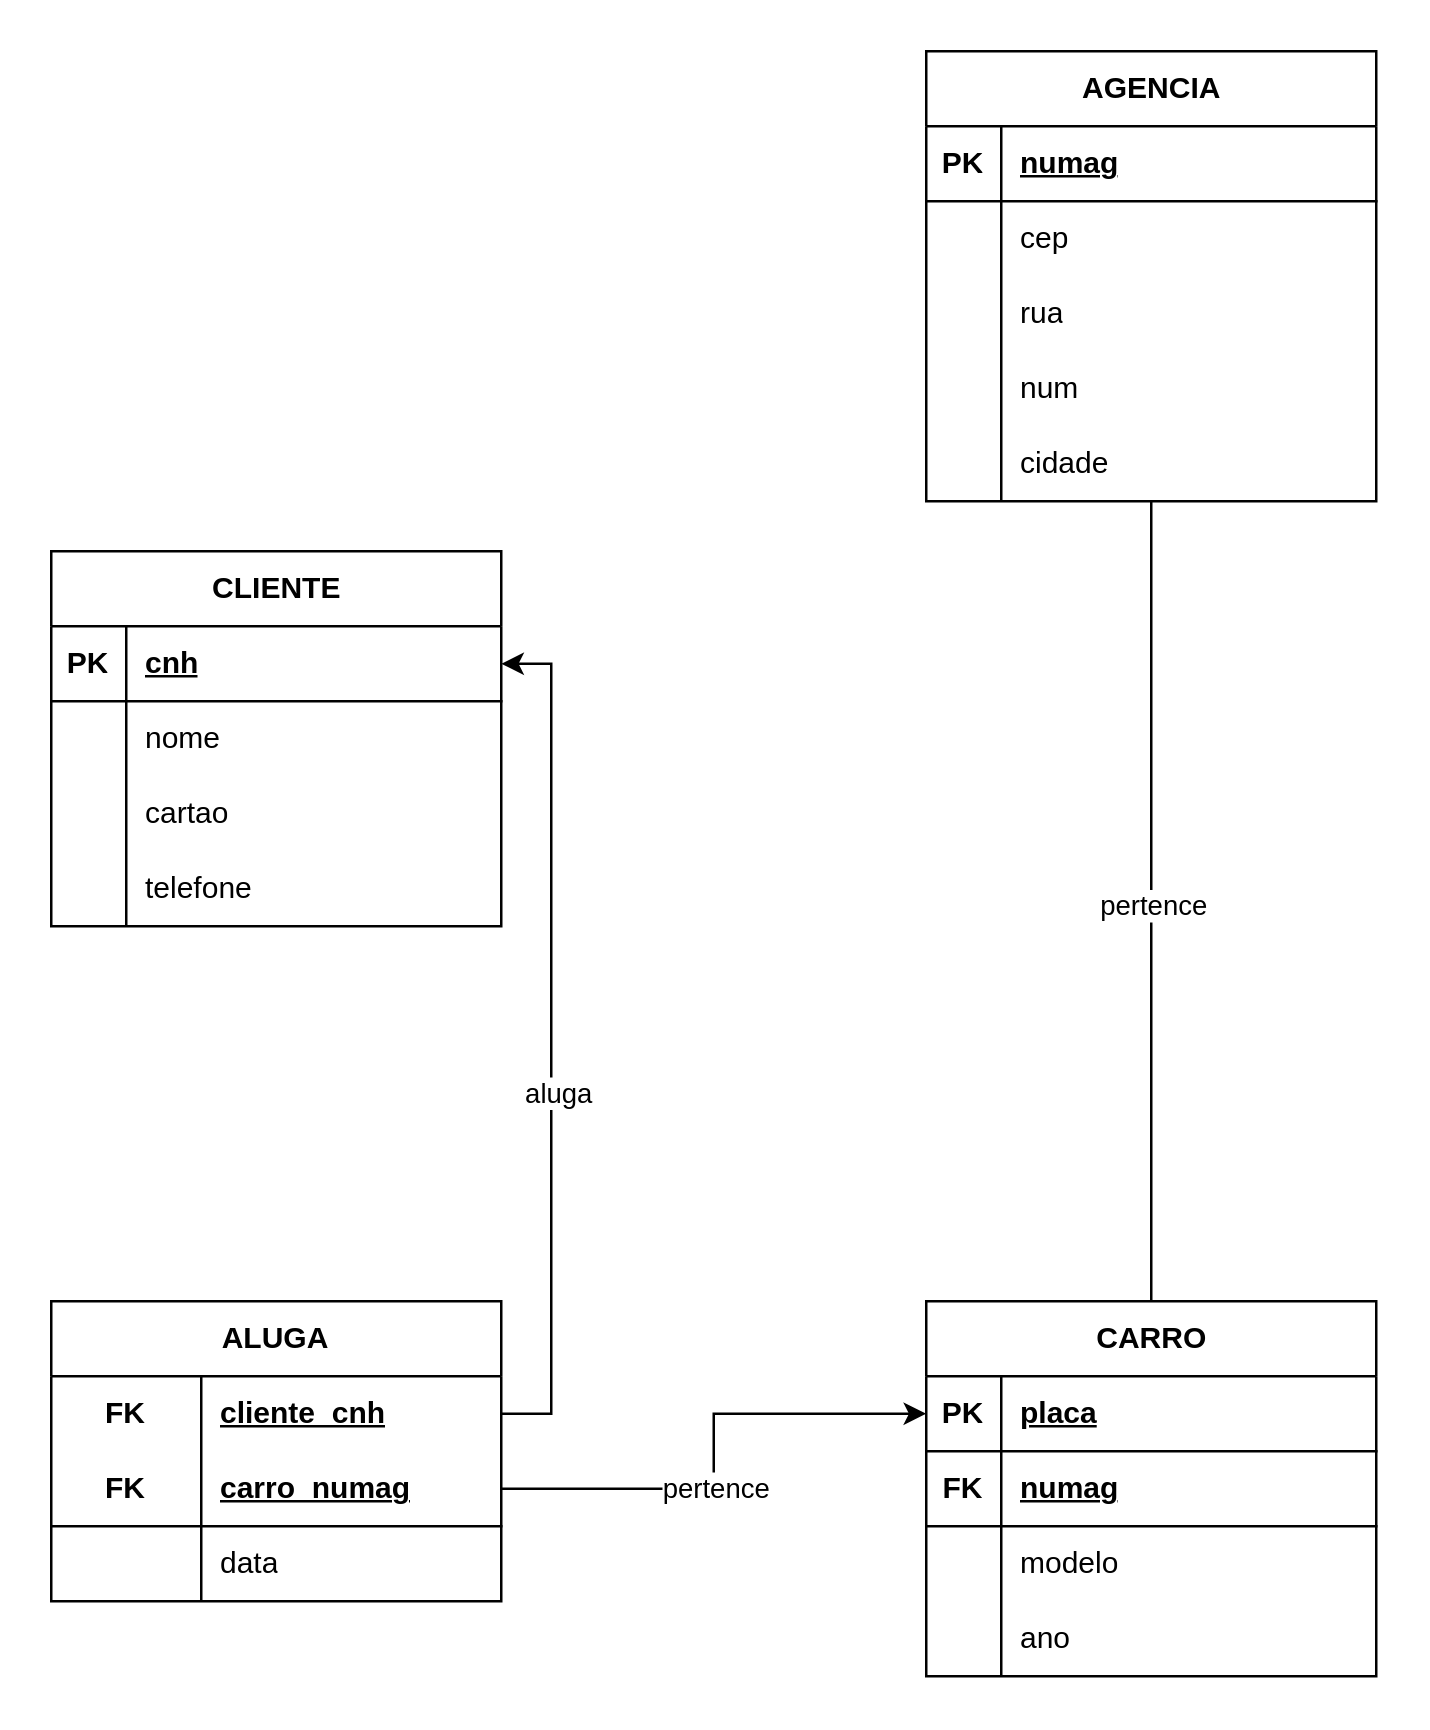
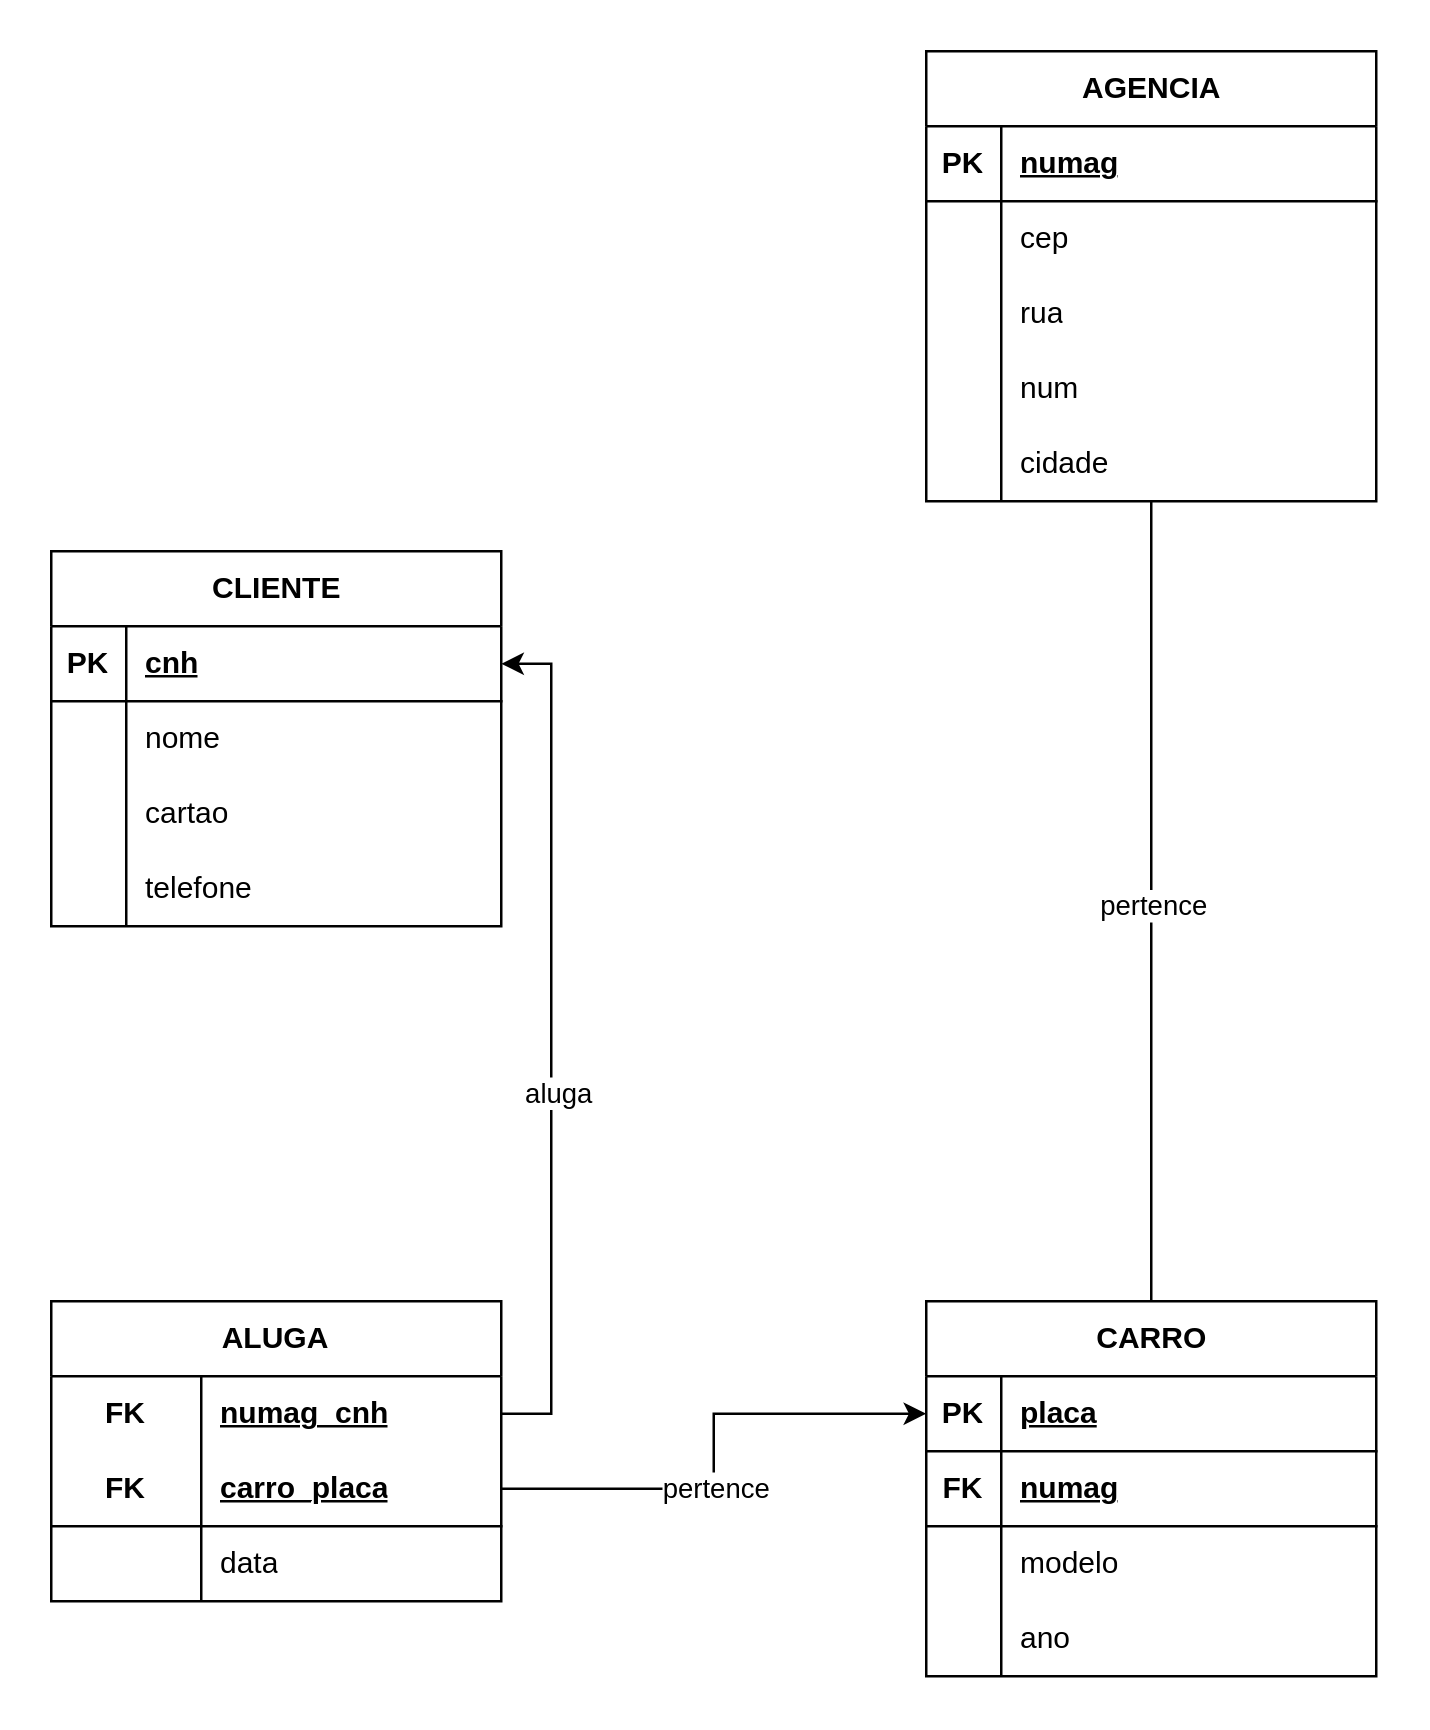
- <mxCell id="49" value="cliente_cnh" style="shape=partialRectangle;connectable=0;fillColor=none;top=0;left=0;bottom=0;right=0;align=left;spacingLeft=6;fontStyle=5;overflow=hidden;html=1;whiteSpace=wrap;" vertex="1" parent="47"><mxGeometry x="60" width="120" height="30" as="geometry"><mxRectangle width="120" height="30" as="alternateBounds" /></mxGeometry></mxCell>
+ <mxCell id="49" value="numag_cnh" style="shape=partialRectangle;connectable=0;fillColor=none;top=0;left=0;bottom=0;right=0;align=left;spacingLeft=6;fontStyle=5;overflow=hidden;html=1;whiteSpace=wrap;" vertex="1" parent="47"><mxGeometry x="60" width="120" height="30" as="geometry"><mxRectangle width="120" height="30" as="alternateBounds" /></mxGeometry></mxCell>
- <mxCell id="52" value="carro_numag" style="shape=partialRectangle;connectable=0;fillColor=none;top=0;left=0;bottom=0;right=0;align=left;spacingLeft=6;fontStyle=5;overflow=hidden;html=1;whiteSpace=wrap;" vertex="1" parent="50"><mxGeometry x="60" width="120" height="30" as="geometry"><mxRectangle width="120" height="30" as="alternateBounds" /></mxGeometry></mxCell>
+ <mxCell id="52" value="carro_placa" style="shape=partialRectangle;connectable=0;fillColor=none;top=0;left=0;bottom=0;right=0;align=left;spacingLeft=6;fontStyle=5;overflow=hidden;html=1;whiteSpace=wrap;" vertex="1" parent="50"><mxGeometry x="60" width="120" height="30" as="geometry"><mxRectangle width="120" height="30" as="alternateBounds" /></mxGeometry></mxCell>
